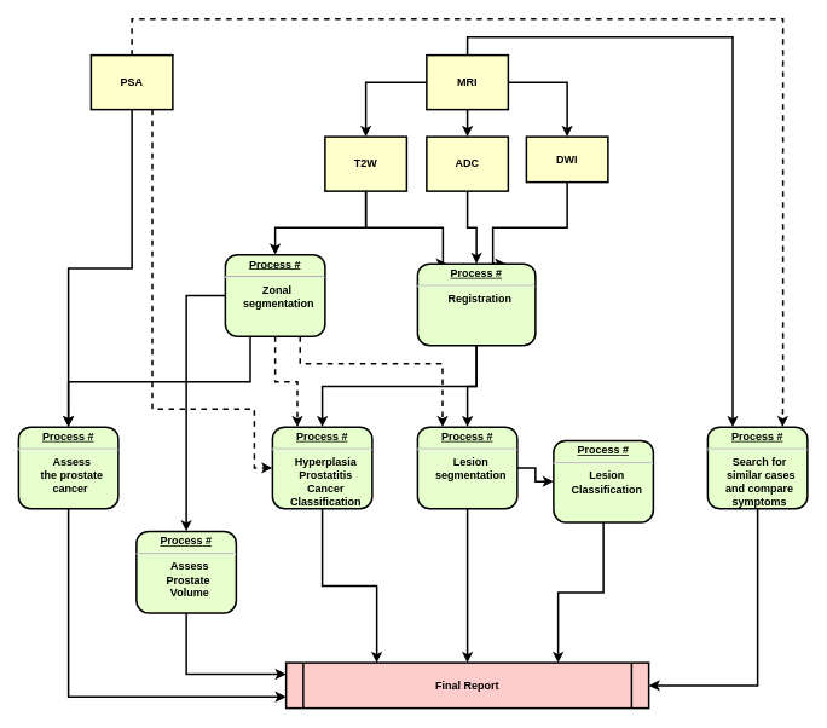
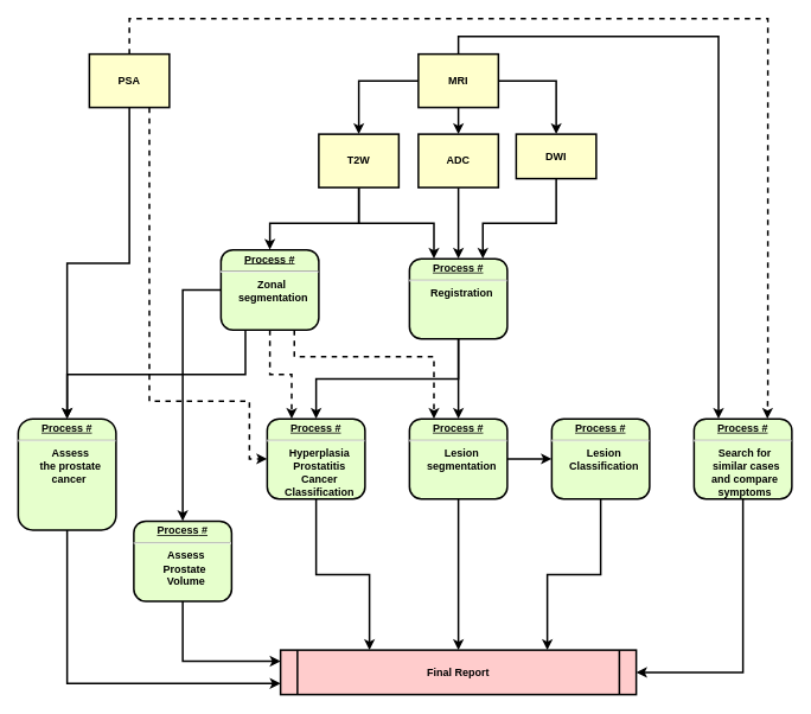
- <mxCell id="33" value="&lt;p style=&quot;margin: 0px ; margin-top: 4px ; text-align: center ; text-decoration: underline&quot;&gt;&lt;strong&gt;&lt;strong&gt;Process&lt;/strong&gt;&amp;nbsp;#&lt;br&gt;&lt;/strong&gt;&lt;/p&gt;&lt;hr&gt;&lt;p style=&quot;margin: 0px ; margin-left: 8px&quot;&gt;Registration&lt;/p&gt;&lt;p style=&quot;margin: 0px ; margin-left: 8px&quot;&gt;&lt;br&gt;&lt;/p&gt;&lt;p style=&quot;margin: 0px ; margin-left: 8px&quot;&gt;&lt;br&gt;&lt;/p&gt;" style="verticalAlign=middle;align=center;overflow=fill;fontSize=12;fontFamily=Helvetica;html=1;rounded=1;fontStyle=1;strokeWidth=2;fillColor=#E6FFCC" vertex="1" parent="1"><mxGeometry x="460" y="290" width="130" height="90" as="geometry" /></mxCell>
+ <mxCell id="33" value="&lt;p style=&quot;margin: 0px ; margin-top: 4px ; text-align: center ; text-decoration: underline&quot;&gt;&lt;strong&gt;&lt;strong&gt;Process&lt;/strong&gt;&amp;nbsp;#&lt;br&gt;&lt;/strong&gt;&lt;/p&gt;&lt;hr&gt;&lt;p style=&quot;margin: 0px ; margin-left: 8px&quot;&gt;Registration&lt;/p&gt;&lt;p style=&quot;margin: 0px ; margin-left: 8px&quot;&gt;&lt;br&gt;&lt;/p&gt;&lt;p style=&quot;margin: 0px ; margin-left: 8px&quot;&gt;&lt;br&gt;&lt;/p&gt;" style="verticalAlign=middle;align=center;overflow=fill;fontSize=12;fontFamily=Helvetica;html=1;rounded=1;fontStyle=1;strokeWidth=2;fillColor=#E6FFCC" vertex="1" parent="1"><mxGeometry x="460" y="290" width="110" height="90" as="geometry" /></mxCell>
- <mxCell id="30" value="&lt;p style=&quot;margin: 0px ; margin-top: 4px ; text-align: center ; text-decoration: underline&quot;&gt;&lt;strong&gt;&lt;strong&gt;Process #&lt;/strong&gt;&lt;br&gt;&lt;/strong&gt;&lt;/p&gt;&lt;hr&gt;&lt;p style=&quot;margin: 0px ; margin-left: 8px&quot;&gt;&amp;nbsp;Assess&amp;nbsp;&lt;/p&gt;&lt;p style=&quot;margin: 0px ; margin-left: 8px&quot;&gt;the prostate&lt;/p&gt;&lt;p style=&quot;margin: 0px ; margin-left: 8px&quot;&gt;cancer&amp;nbsp;&lt;br&gt;&lt;/p&gt;" style="verticalAlign=middle;align=center;overflow=fill;fontSize=12;fontFamily=Helvetica;html=1;rounded=1;fontStyle=1;strokeWidth=2;fillColor=#E6FFCC" vertex="1" parent="1"><mxGeometry x="20" y="470" width="110" height="90" as="geometry" /></mxCell>
+ <mxCell id="30" value="&lt;p style=&quot;margin: 0px ; margin-top: 4px ; text-align: center ; text-decoration: underline&quot;&gt;&lt;strong&gt;&lt;strong&gt;Process #&lt;/strong&gt;&lt;br&gt;&lt;/strong&gt;&lt;/p&gt;&lt;hr&gt;&lt;p style=&quot;margin: 0px ; margin-left: 8px&quot;&gt;&amp;nbsp;Assess&amp;nbsp;&lt;/p&gt;&lt;p style=&quot;margin: 0px ; margin-left: 8px&quot;&gt;the prostate&lt;/p&gt;&lt;p style=&quot;margin: 0px ; margin-left: 8px&quot;&gt;cancer&amp;nbsp;&lt;br&gt;&lt;/p&gt;" style="verticalAlign=middle;align=center;overflow=fill;fontSize=12;fontFamily=Helvetica;html=1;rounded=1;fontStyle=1;strokeWidth=2;fillColor=#E6FFCC" vertex="1" parent="1"><mxGeometry x="20" y="470" width="110" height="125" as="geometry" /></mxCell>
- <mxCell id="28" value="&lt;p style=&quot;margin: 0px ; margin-top: 4px ; text-align: center ; text-decoration: underline&quot;&gt;&lt;strong&gt;&lt;strong&gt;Process&lt;/strong&gt;&amp;nbsp;#&lt;br&gt;&lt;/strong&gt;&lt;/p&gt;&lt;hr&gt;&lt;p style=&quot;margin: 0px ; margin-left: 8px&quot;&gt;Lesion&lt;/p&gt;&lt;p style=&quot;margin: 0px ; margin-left: 8px&quot;&gt;Classification&lt;/p&gt;&lt;p style=&quot;margin: 0px ; margin-left: 8px&quot;&gt;&lt;br&gt;&lt;/p&gt;" style="verticalAlign=middle;align=center;overflow=fill;fontSize=12;fontFamily=Helvetica;html=1;rounded=1;fontStyle=1;strokeWidth=2;fillColor=#E6FFCC" vertex="1" parent="1"><mxGeometry x="610" y="485" width="110" height="90" as="geometry" /></mxCell>
+ <mxCell id="28" value="&lt;p style=&quot;margin: 0px ; margin-top: 4px ; text-align: center ; text-decoration: underline&quot;&gt;&lt;strong&gt;&lt;strong&gt;Process&lt;/strong&gt;&amp;nbsp;#&lt;br&gt;&lt;/strong&gt;&lt;/p&gt;&lt;hr&gt;&lt;p style=&quot;margin: 0px ; margin-left: 8px&quot;&gt;Lesion&lt;/p&gt;&lt;p style=&quot;margin: 0px ; margin-left: 8px&quot;&gt;Classification&lt;/p&gt;&lt;p style=&quot;margin: 0px ; margin-left: 8px&quot;&gt;&lt;br&gt;&lt;/p&gt;" style="verticalAlign=middle;align=center;overflow=fill;fontSize=12;fontFamily=Helvetica;html=1;rounded=1;fontStyle=1;strokeWidth=2;fillColor=#E6FFCC" vertex="1" parent="1"><mxGeometry x="620" y="470" width="110" height="90" as="geometry" /></mxCell>
